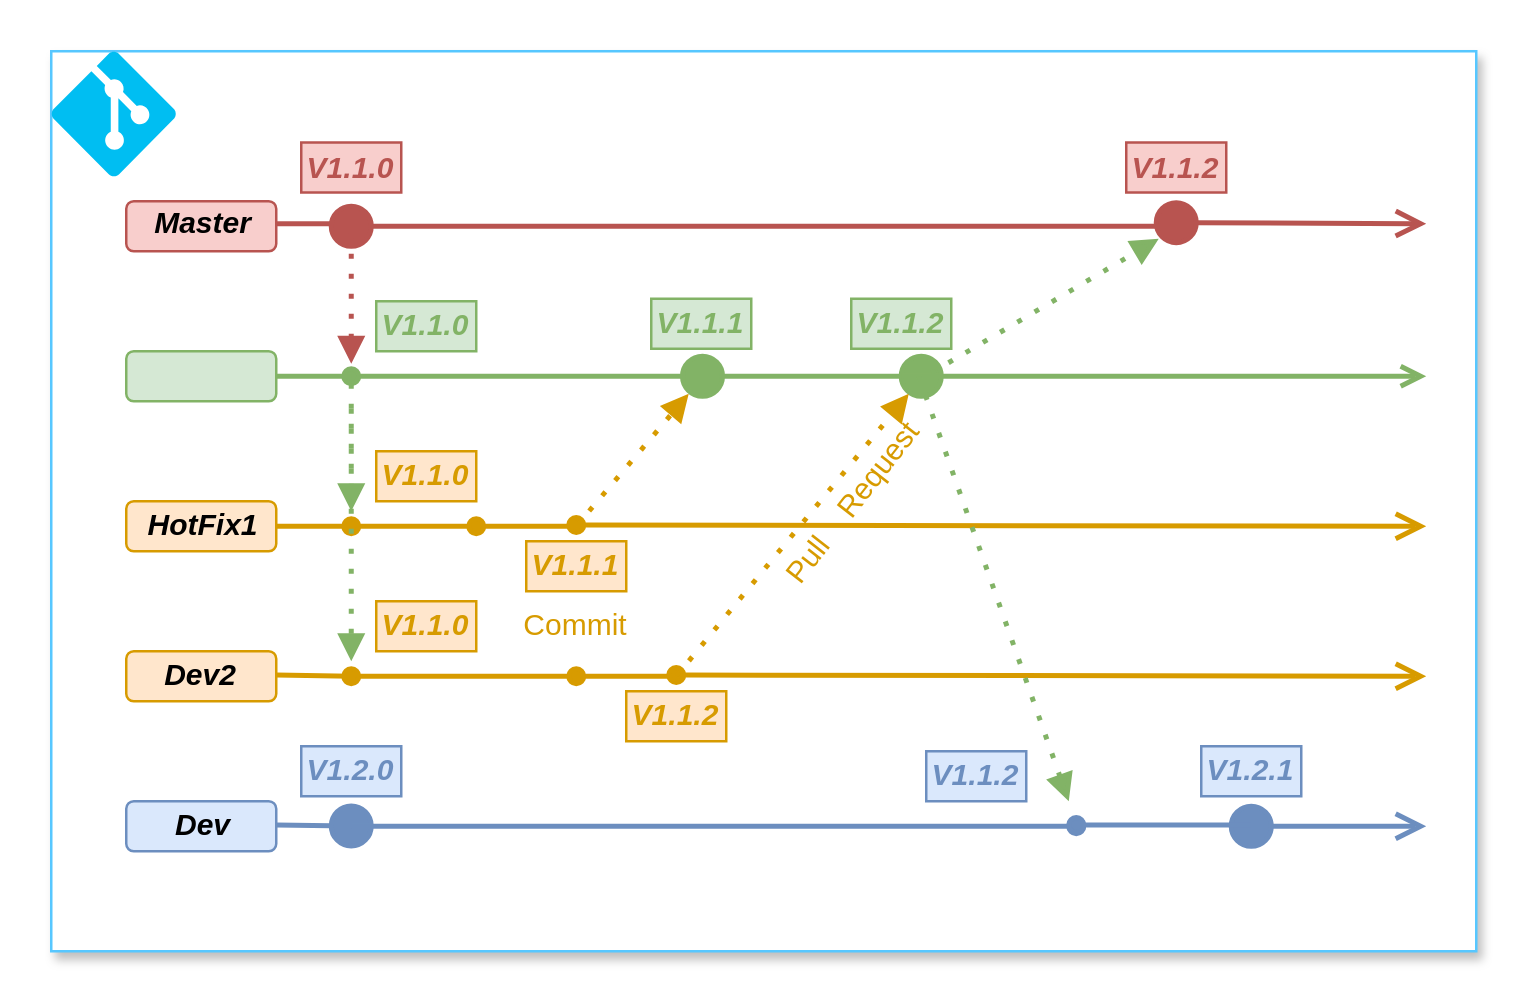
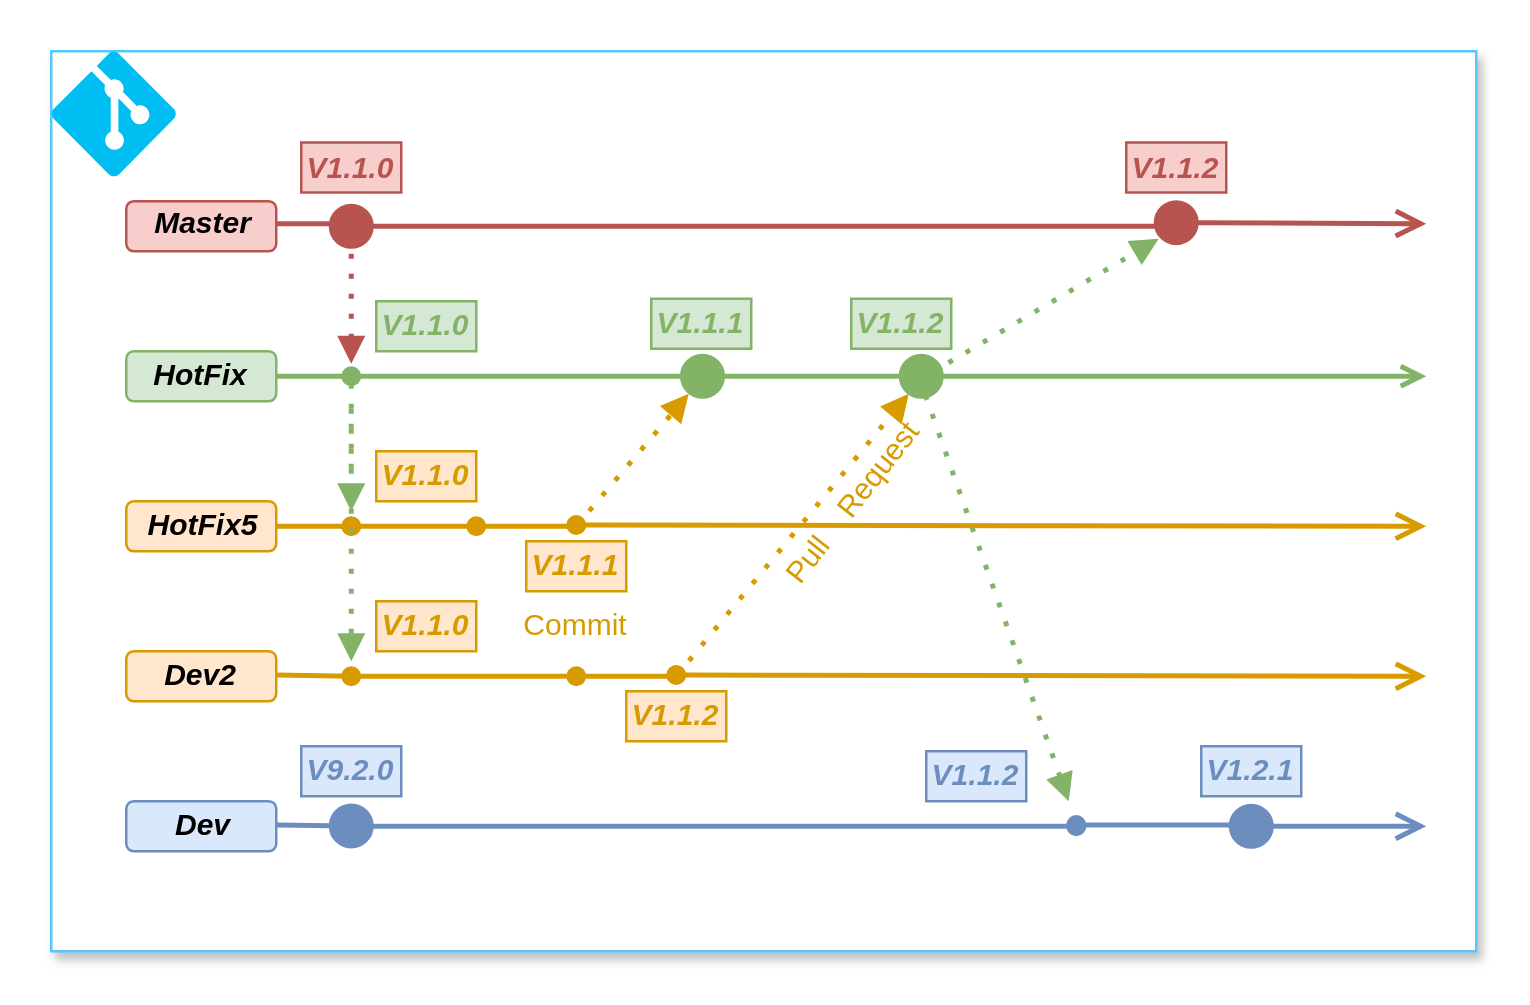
+ <mxCell id="9" value="HotFix" style="text;html=1;strokeColor=none;fillColor=none;align=center;verticalAlign=middle;whiteSpace=wrap;rounded=0;fontStyle=3" parent="1" vertex="1"><mxGeometry x="60" y="140" width="40" height="20" as="geometry" /></mxCell>
- <mxCell id="10" value="HotFix1" style="text;html=1;strokeColor=none;fillColor=none;align=center;verticalAlign=middle;whiteSpace=wrap;rounded=0;fontStyle=3" parent="1" vertex="1"><mxGeometry x="61" y="200" width="40" height="20" as="geometry" /></mxCell>
+ <mxCell id="10" value="HotFix5" style="text;html=1;strokeColor=none;fillColor=none;align=center;verticalAlign=middle;whiteSpace=wrap;rounded=0;fontStyle=3" parent="1" vertex="1"><mxGeometry x="61" y="200" width="40" height="20" as="geometry" /></mxCell>
- <mxCell id="43" value="&lt;font color=&quot;#6c8ebf&quot;&gt;V1.2.0&lt;/font&gt;" style="text;html=1;strokeColor=#6c8ebf;fillColor=#dae8fc;align=center;verticalAlign=middle;whiteSpace=wrap;rounded=0;fontStyle=3" vertex="1" parent="1"><mxGeometry x="120" y="298" width="40" height="20" as="geometry" /></mxCell>
+ <mxCell id="43" value="&lt;font color=&quot;#6c8ebf&quot;&gt;V9.2.0&lt;/font&gt;" style="text;html=1;strokeColor=#6c8ebf;fillColor=#dae8fc;align=center;verticalAlign=middle;whiteSpace=wrap;rounded=0;fontStyle=3" vertex="1" parent="1"><mxGeometry x="120" y="298" width="40" height="20" as="geometry" /></mxCell>
